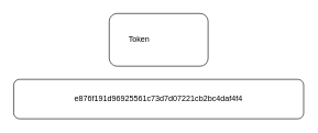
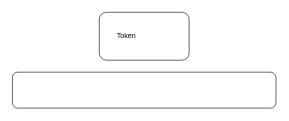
- <mxCell id="5" value="e876f191d96925561c73d7d07221cb2bc4daf4f4" style="text;html=1;strokeColor=none;fillColor=none;align=center;verticalAlign=middle;whiteSpace=wrap;rounded=0;" parent="1" vertex="1"><mxGeometry x="30" y="140" width="420" height="20" as="geometry" /></mxCell>
